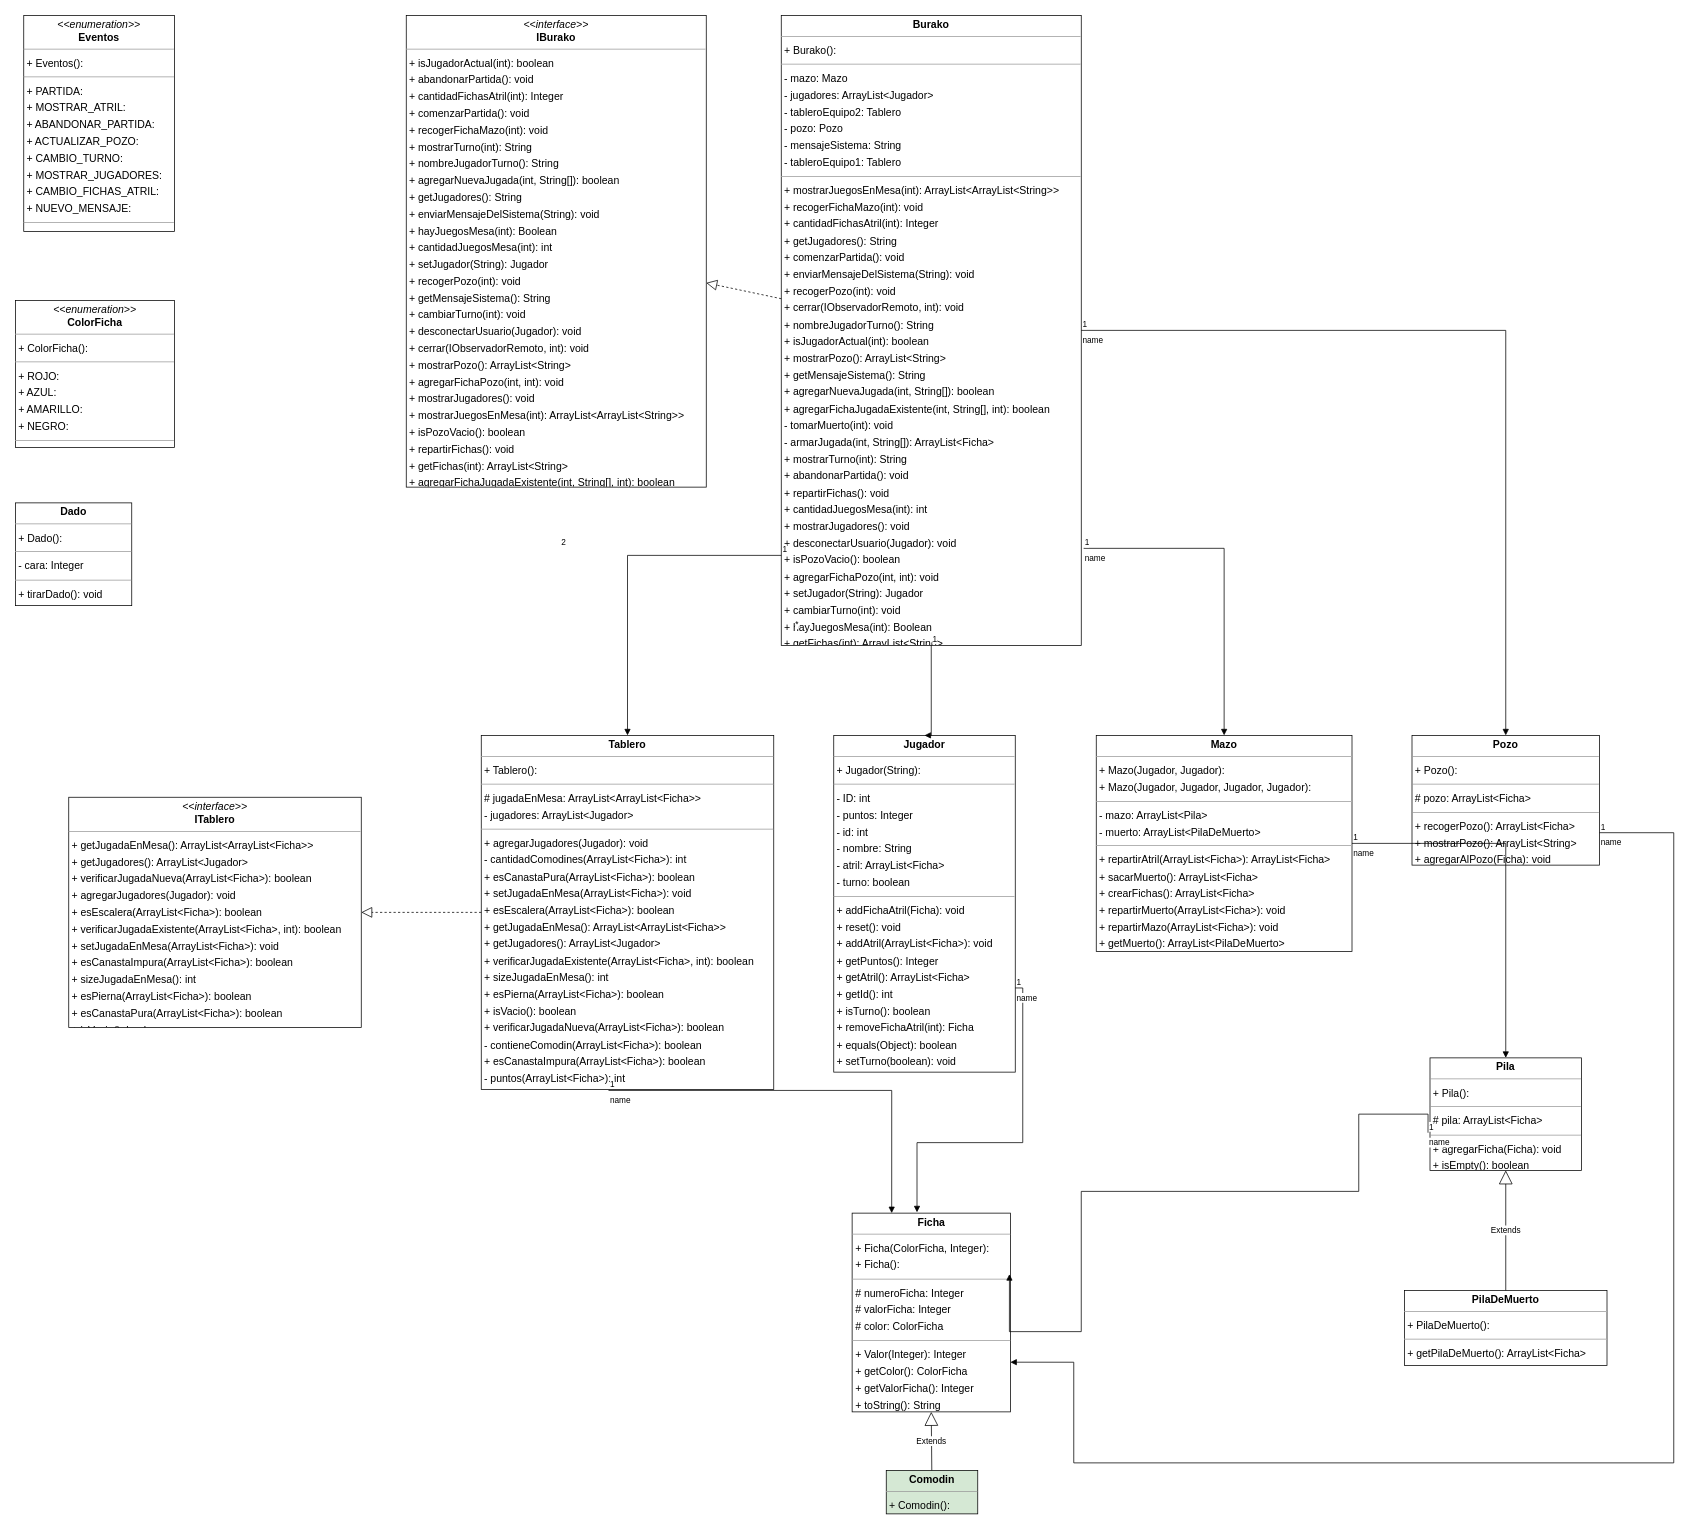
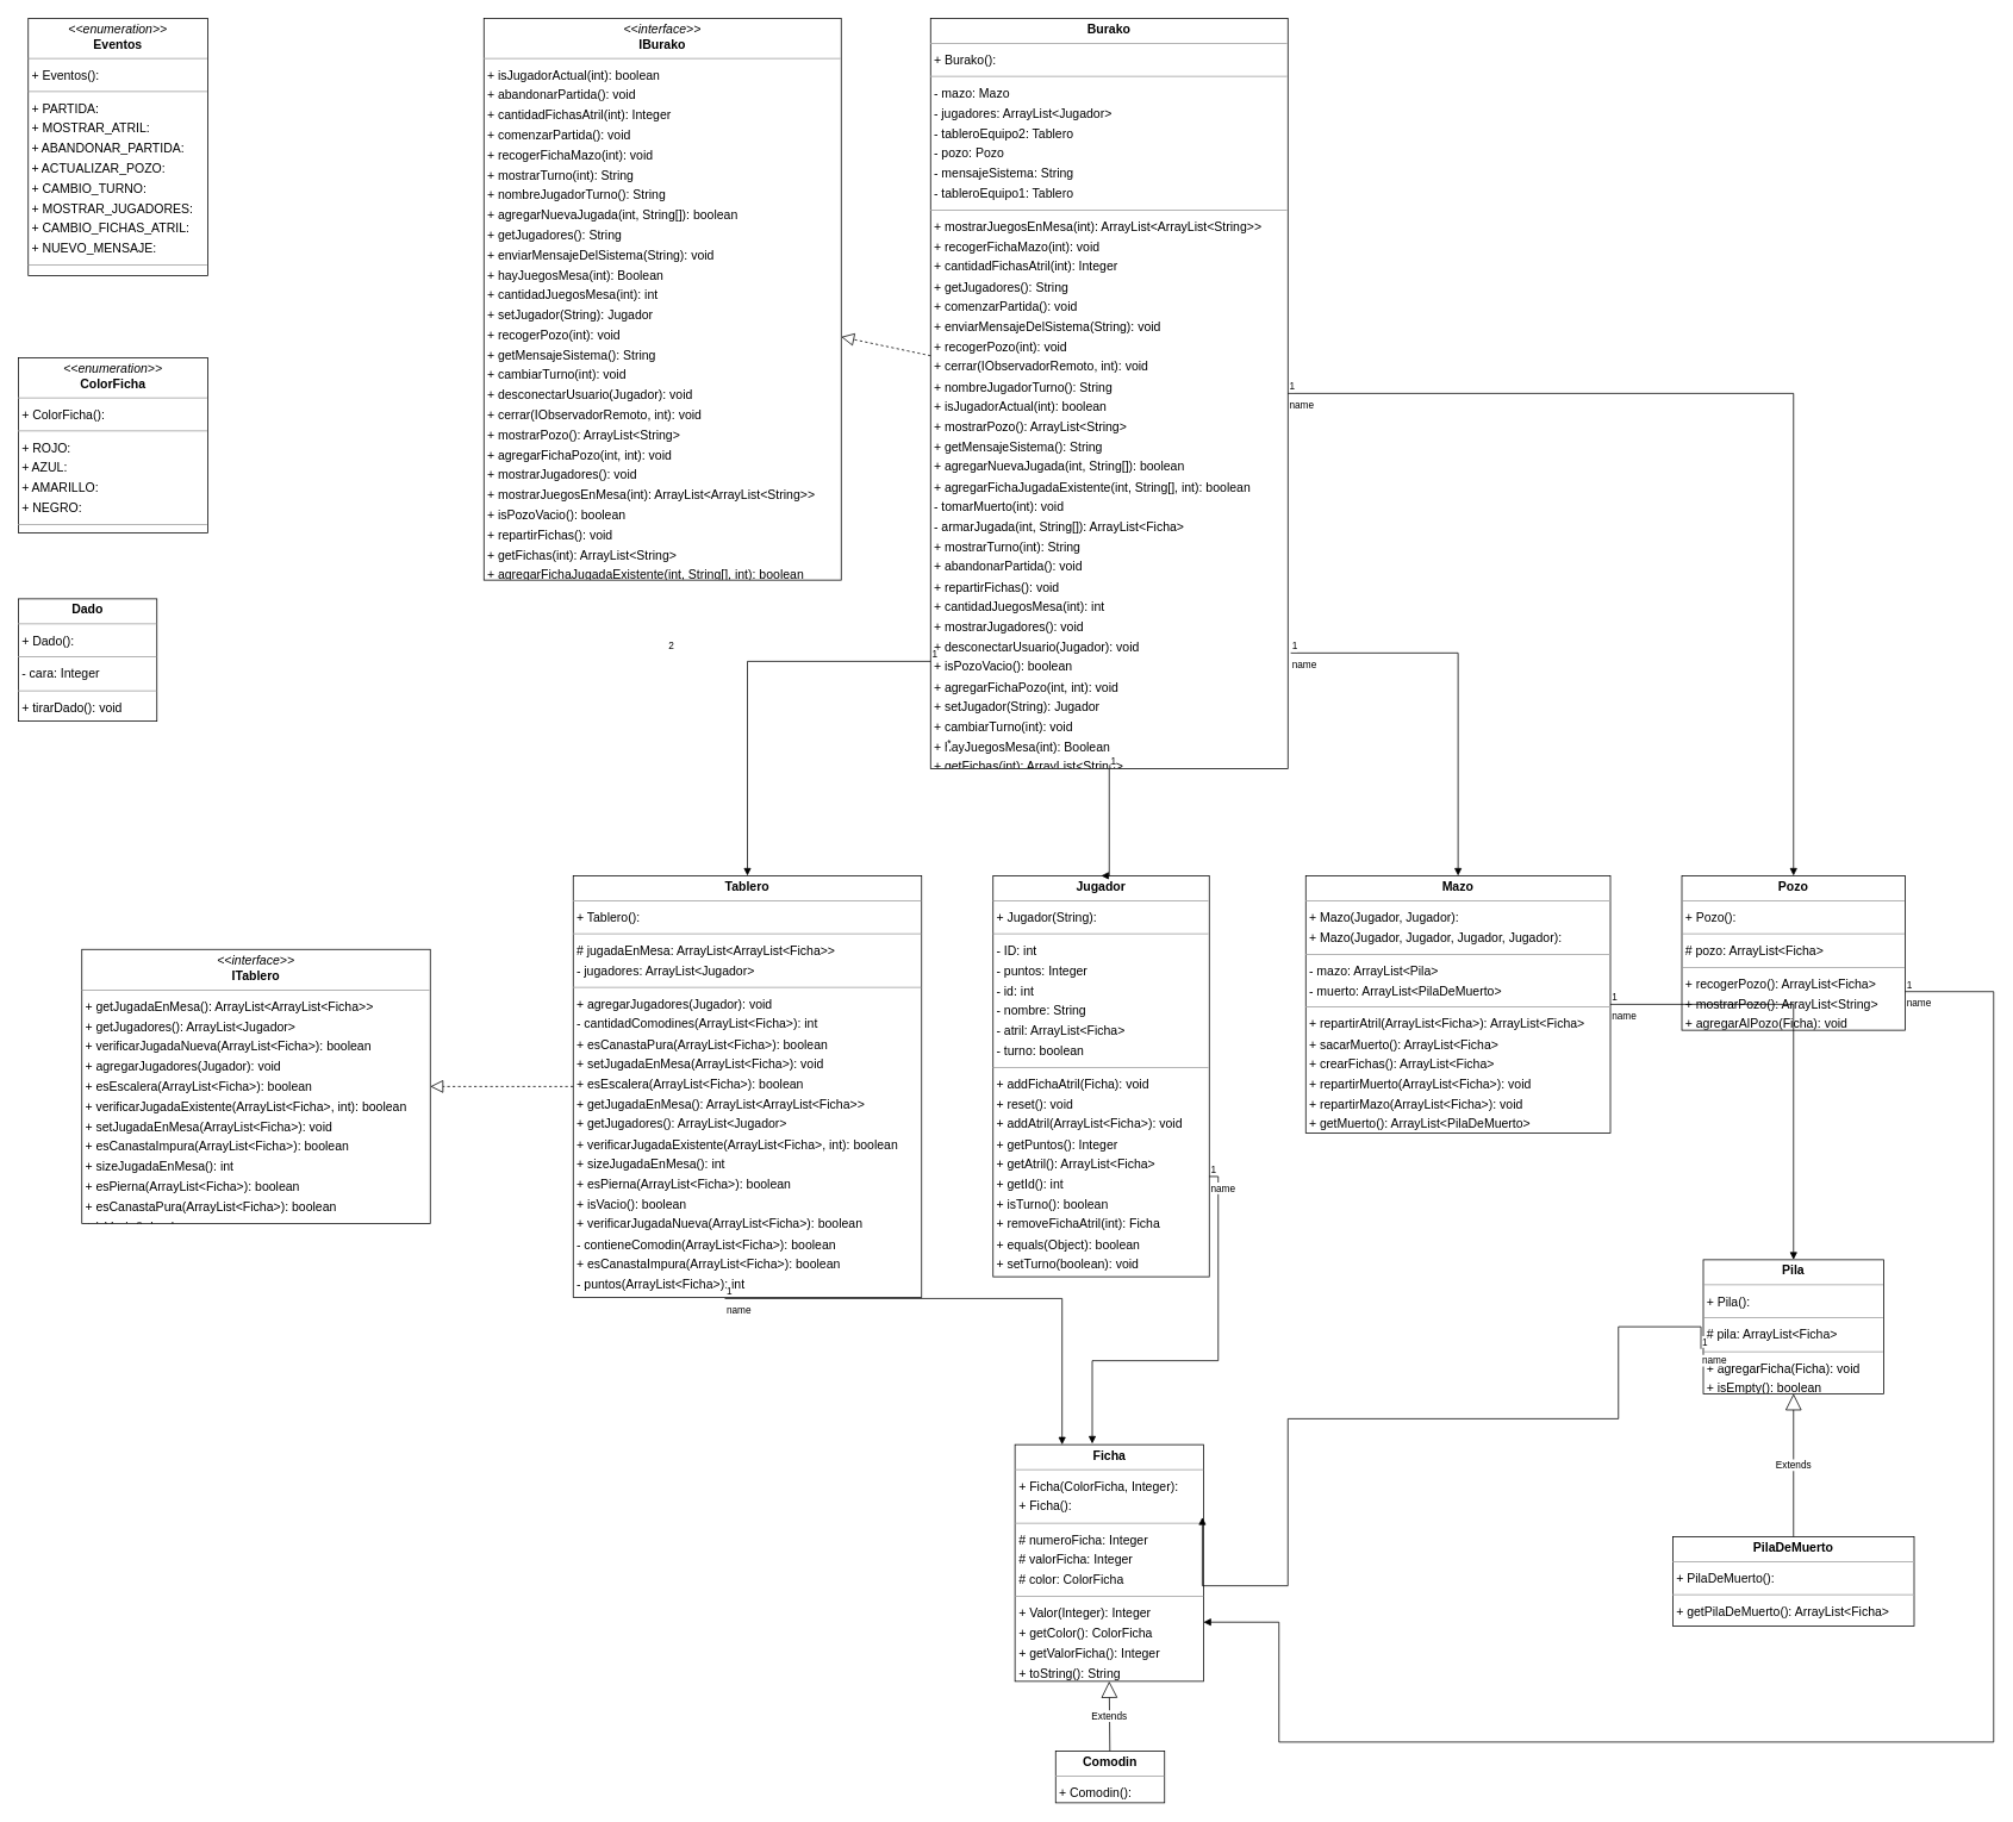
- <mxCell id="4" value="&lt;p style=&quot;margin:0px;margin-top:4px;text-align:center;&quot;&gt;&lt;b&gt;Comodin&lt;/b&gt;&lt;/p&gt;&lt;hr size=&quot;1&quot;/&gt;&lt;p style=&quot;margin:0 0 0 4px;line-height:1.6;&quot;&gt;+ Comodin(): &lt;/p&gt;" style="verticalAlign=top;align=left;overflow=fill;fontSize=14;fontFamily=Helvetica;html=1;rounded=0;shadow=0;comic=0;labelBackgroundColor=none;strokeWidth=1;fillColor=#d5e8d4;" parent="1" vertex="1"><mxGeometry x="1181" y="1960" width="122" height="58" as="geometry" /></mxCell>
+ <mxCell id="4" value="&lt;p style=&quot;margin:0px;margin-top:4px;text-align:center;&quot;&gt;&lt;b&gt;Comodin&lt;/b&gt;&lt;/p&gt;&lt;hr size=&quot;1&quot;/&gt;&lt;p style=&quot;margin:0 0 0 4px;line-height:1.6;&quot;&gt;+ Comodin(): &lt;/p&gt;" style="verticalAlign=top;align=left;overflow=fill;fontSize=14;fontFamily=Helvetica;html=1;rounded=0;shadow=0;comic=0;labelBackgroundColor=none;strokeWidth=1;" parent="1" vertex="1"><mxGeometry x="1181" y="1960" width="122" height="58" as="geometry" /></mxCell>
